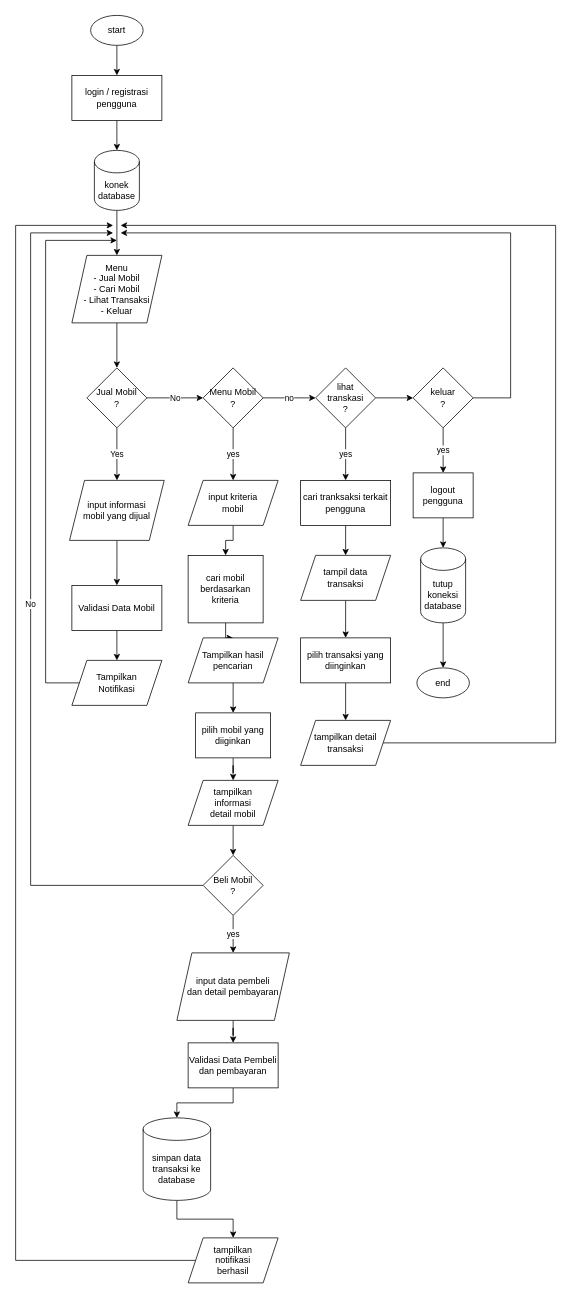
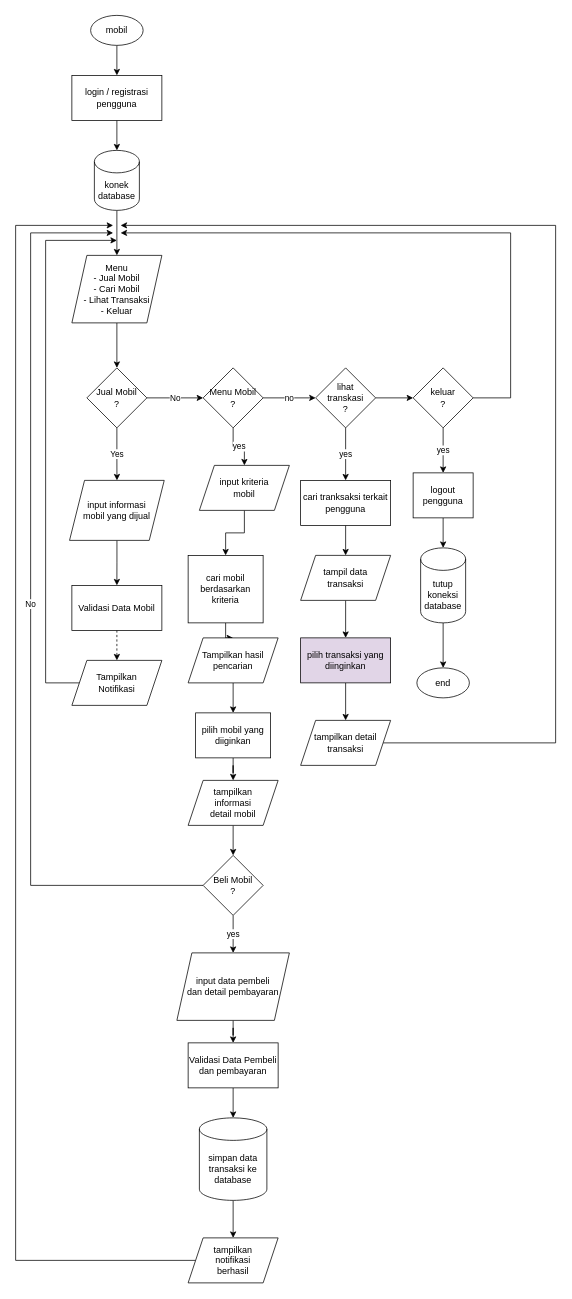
- <mxCell id="3" value="start" style="ellipse;whiteSpace=wrap;html=1;" vertex="1" parent="1"><mxGeometry x="120" y="20" width="70" height="40" as="geometry" /></mxCell>
+ <mxCell id="3" value="mobil" style="ellipse;whiteSpace=wrap;html=1;" vertex="1" parent="1"><mxGeometry x="120" y="20" width="70" height="40" as="geometry" /></mxCell>
- <mxCell id="23" value="input kriteria&lt;br&gt;mobil" style="shape=parallelogram;perimeter=parallelogramPerimeter;whiteSpace=wrap;html=1;fixedSize=1;" vertex="1" parent="1"><mxGeometry x="250" y="640" width="120" height="60" as="geometry" /></mxCell>
+ <mxCell id="23" value="input kriteria&lt;br&gt;mobil" style="shape=parallelogram;perimeter=parallelogramPerimeter;whiteSpace=wrap;html=1;fixedSize=1;" vertex="1" parent="1"><mxGeometry x="265" y="620" width="120" height="60" as="geometry" /></mxCell>
- <mxCell id="15" style="edgeStyle=orthogonalEdgeStyle;rounded=0;orthogonalLoop=1;jettySize=auto;html=1;" edge="1" parent="1" source="16" target="18"><mxGeometry relative="1" as="geometry"><mxPoint x="155.005" y="910" as="targetPoint" /></mxGeometry></mxCell>
+ <mxCell id="15" style="edgeStyle=orthogonalEdgeStyle;rounded=0;orthogonalLoop=1;jettySize=auto;html=1;dashed=1;" edge="1" parent="1" source="16" target="18"><mxGeometry relative="1" as="geometry"><mxPoint x="155.005" y="910" as="targetPoint" /></mxGeometry></mxCell>
- <mxCell id="51" value="pilih transaksi yang diinginkan" style="rounded=0;whiteSpace=wrap;html=1;" vertex="1" parent="1"><mxGeometry x="400" y="850" width="120" height="60" as="geometry" /></mxCell>
+ <mxCell id="51" value="pilih transaksi yang diinginkan" style="rounded=0;whiteSpace=wrap;html=1;fillColor=#e1d5e7;" vertex="1" parent="1"><mxGeometry x="400" y="850" width="120" height="60" as="geometry" /></mxCell>
- <mxCell id="40" value="simpan data transaksi ke database" style="shape=cylinder3;whiteSpace=wrap;html=1;boundedLbl=1;backgroundOutline=1;size=15;" vertex="1" parent="1"><mxGeometry x="190" y="1490" width="90" height="110" as="geometry" /></mxCell>
+ <mxCell id="40" value="simpan data transaksi ke database" style="shape=cylinder3;whiteSpace=wrap;html=1;boundedLbl=1;backgroundOutline=1;size=15;" vertex="1" parent="1"><mxGeometry x="265" y="1490" width="90" height="110" as="geometry" /></mxCell>
